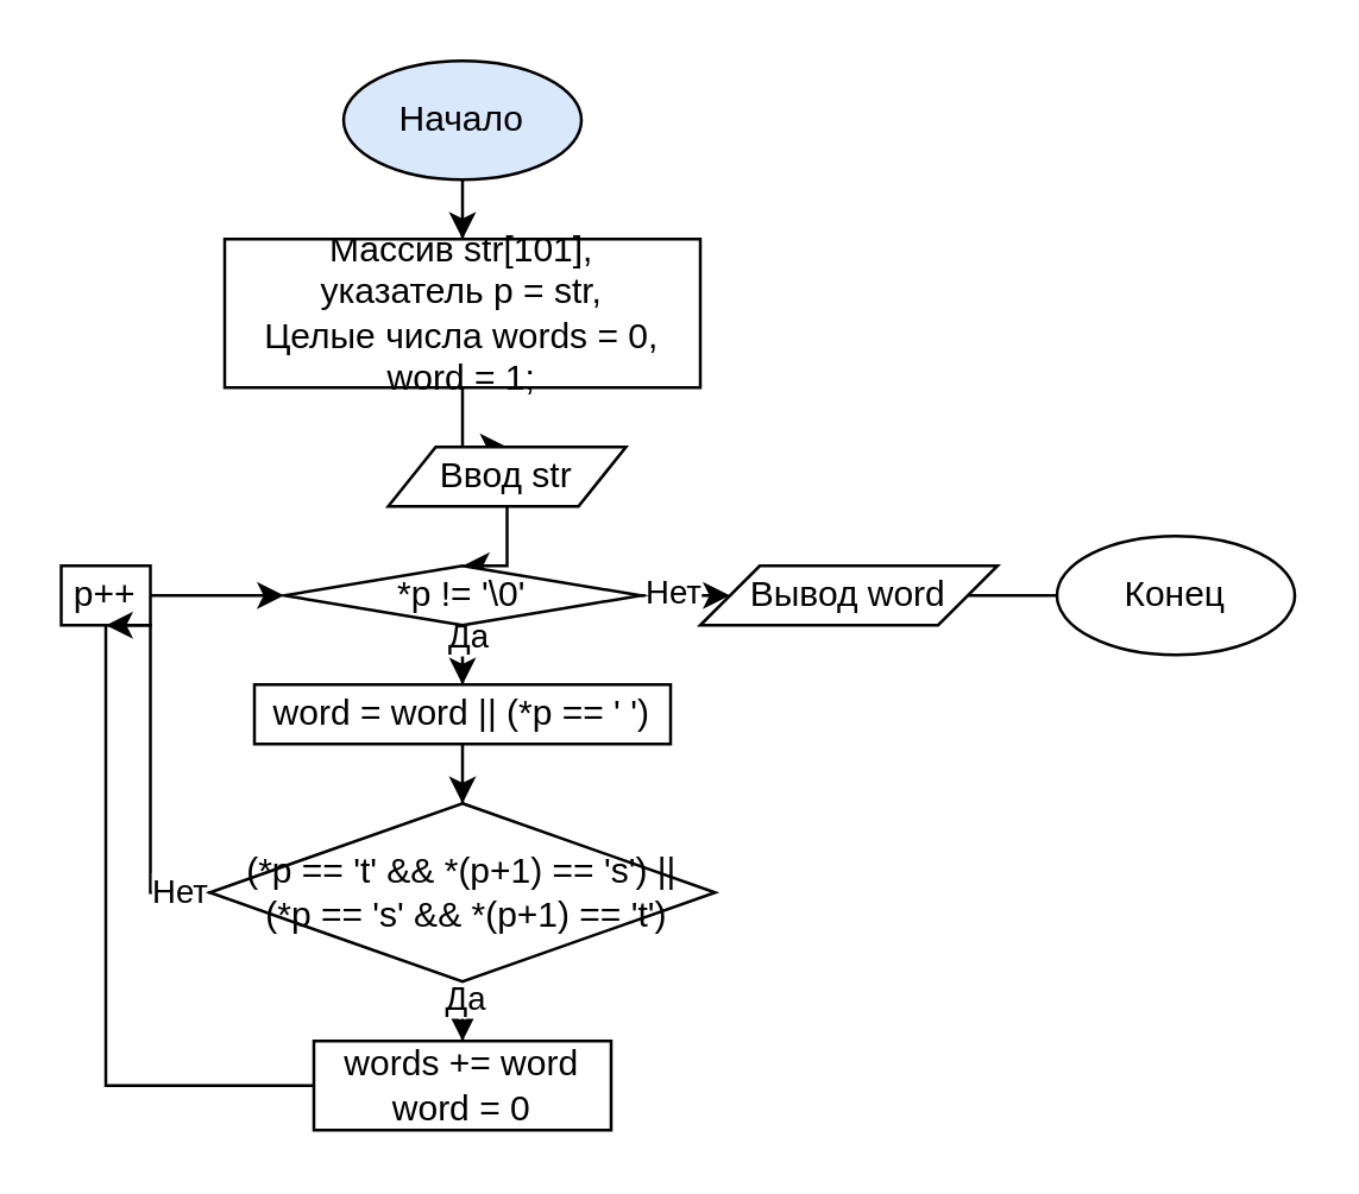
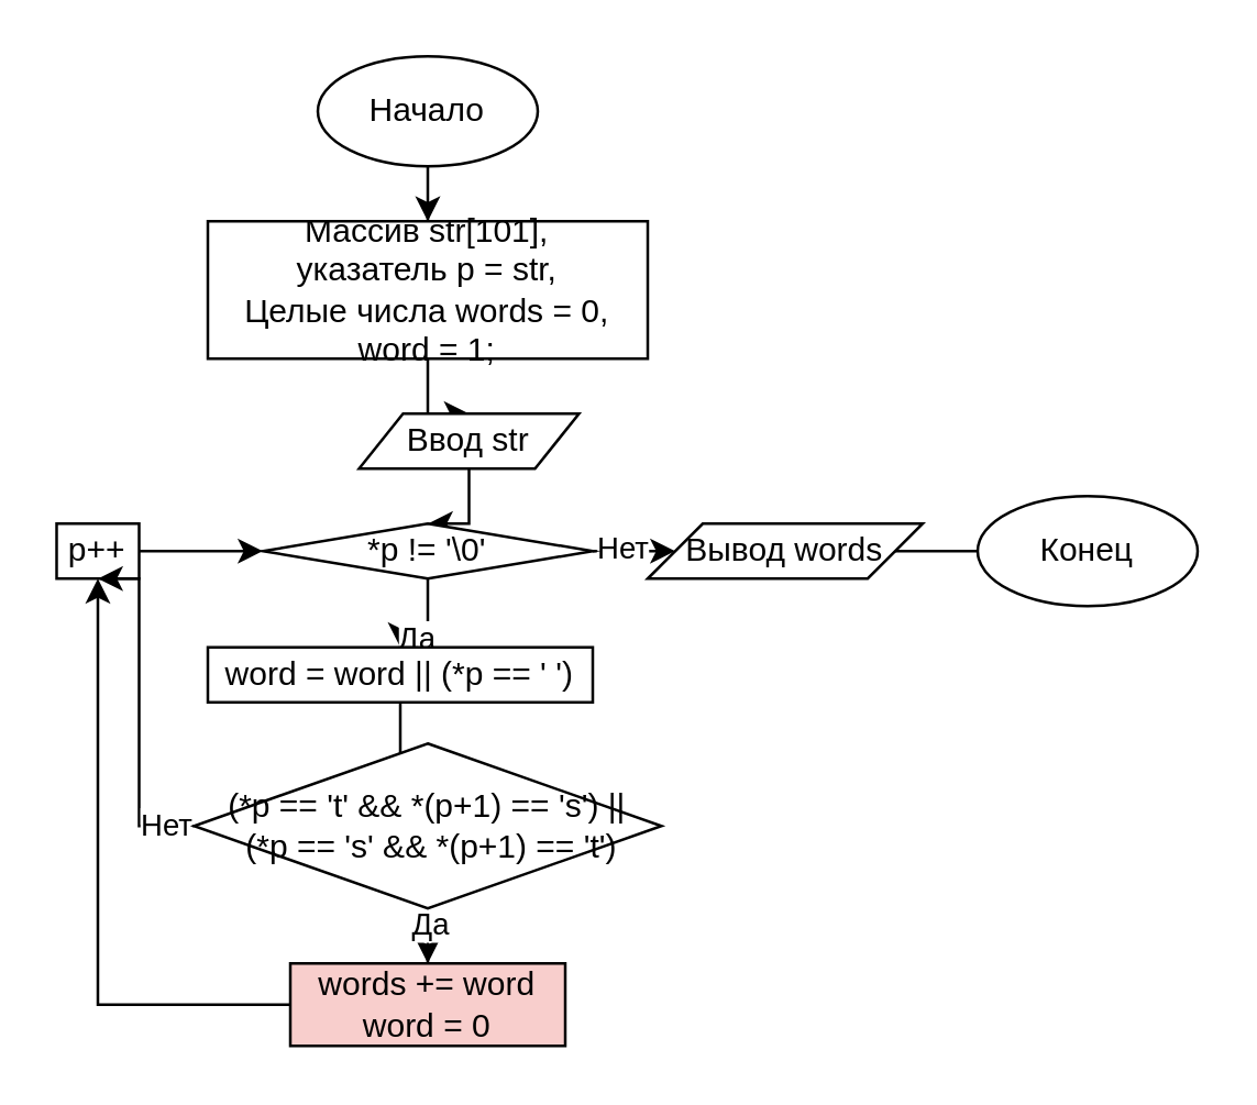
- <mxCell id="3" value="Начало" style="ellipse;whiteSpace=wrap;html=1;fillColor=#dae8fc;" vertex="1" parent="1"><mxGeometry x="115" y="20" width="80" height="40" as="geometry" /></mxCell>
+ <mxCell id="3" value="Начало" style="ellipse;whiteSpace=wrap;html=1;" vertex="1" parent="1"><mxGeometry x="115" y="20" width="80" height="40" as="geometry" /></mxCell>
- <mxCell id="15" value="Вывод&amp;nbsp;word" style="shape=parallelogram;perimeter=parallelogramPerimeter;whiteSpace=wrap;html=1;" vertex="1" parent="1"><mxGeometry x="235" y="190" width="100" height="20" as="geometry" /></mxCell>
+ <mxCell id="15" value="Вывод&amp;nbsp;words" style="shape=parallelogram;perimeter=parallelogramPerimeter;whiteSpace=wrap;html=1;" vertex="1" parent="1"><mxGeometry x="235" y="190" width="100" height="20" as="geometry" /></mxCell>
- <mxCell id="25" style="edgeStyle=orthogonalEdgeStyle;rounded=0;orthogonalLoop=1;jettySize=auto;html=1;entryX=0.5;entryY=1;entryDx=0;entryDy=0;endArrow=none;" edge="1" parent="1" source="26" target="19"><mxGeometry relative="1" as="geometry" /></mxCell>
+ <mxCell id="25" style="edgeStyle=orthogonalEdgeStyle;rounded=0;orthogonalLoop=1;jettySize=auto;html=1;entryX=0.5;entryY=1;entryDx=0;entryDy=0;" edge="1" parent="1" source="26" target="19"><mxGeometry relative="1" as="geometry" /></mxCell>
- <mxCell id="17" value="word = word || (*p == ' ')" style="rounded=0;whiteSpace=wrap;html=1;" vertex="1" parent="1"><mxGeometry x="85" y="230" width="140" height="20" as="geometry" /></mxCell>
+ <mxCell id="17" value="word = word || (*p == ' ')" style="rounded=0;whiteSpace=wrap;html=1;" vertex="1" parent="1"><mxGeometry x="75" y="235" width="140" height="20" as="geometry" /></mxCell>
- <mxCell id="26" value="&lt;div&gt;words += word&lt;/div&gt;&lt;div&gt;word = 0&lt;/div&gt;" style="rounded=0;whiteSpace=wrap;html=1;" vertex="1" parent="1"><mxGeometry x="105" y="350" width="100" height="30" as="geometry" /></mxCell>
+ <mxCell id="26" value="&lt;div&gt;words += word&lt;/div&gt;&lt;div&gt;word = 0&lt;/div&gt;" style="rounded=0;whiteSpace=wrap;html=1;fillColor=#f8cecc;" vertex="1" parent="1"><mxGeometry x="105" y="350" width="100" height="30" as="geometry" /></mxCell>
